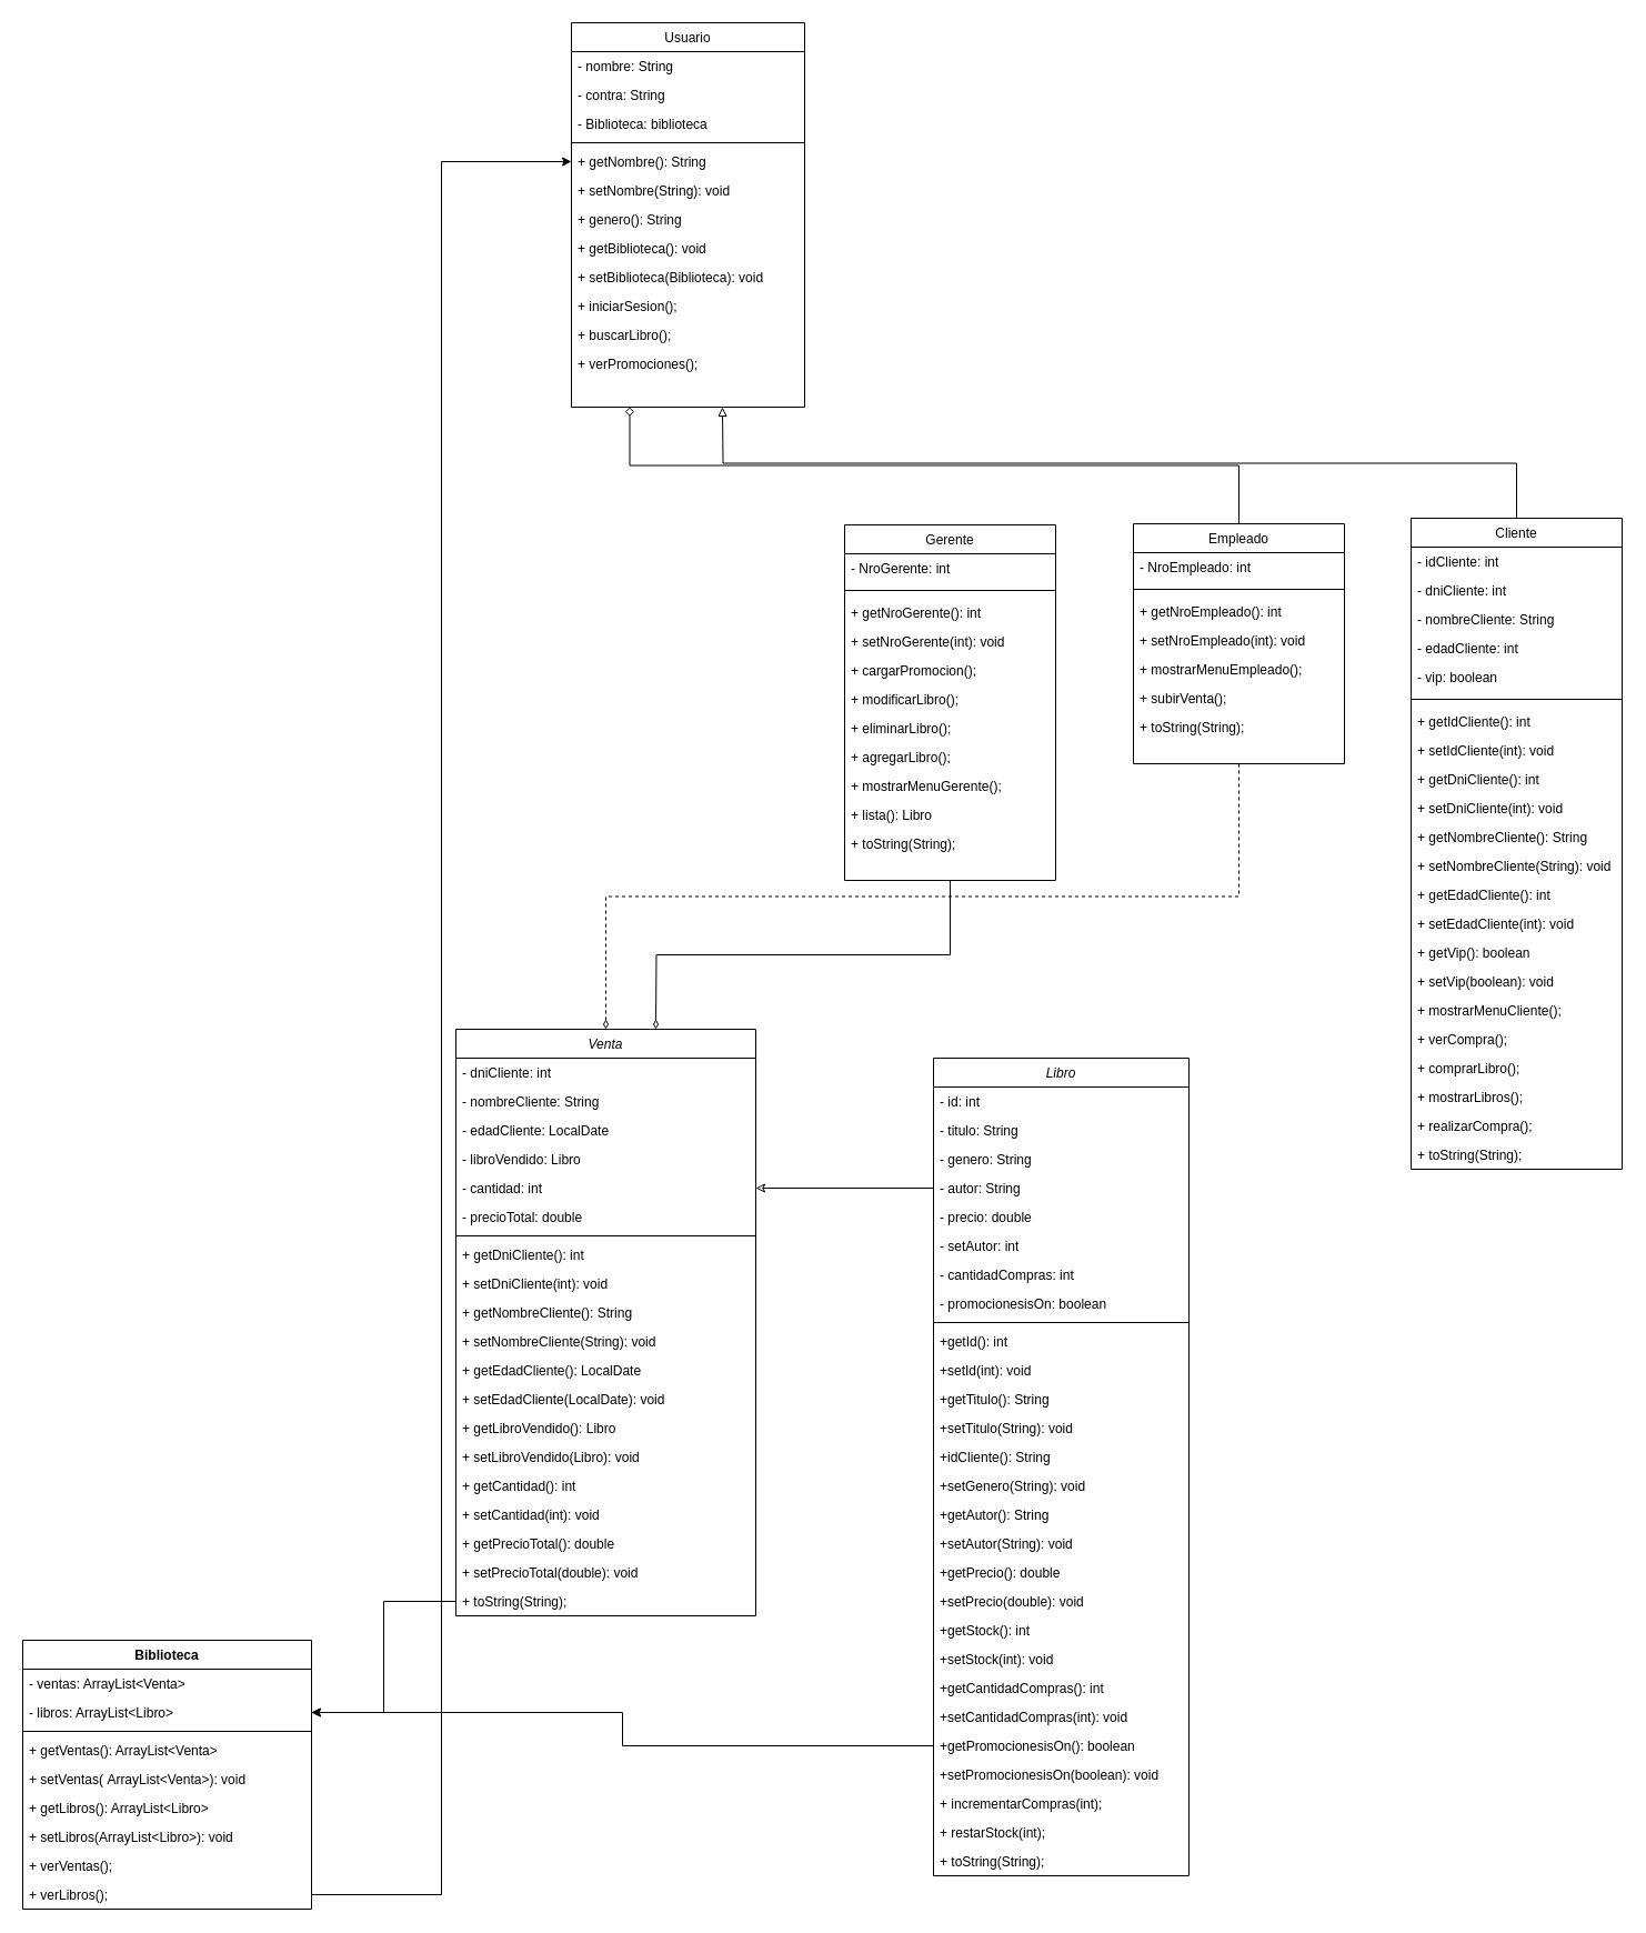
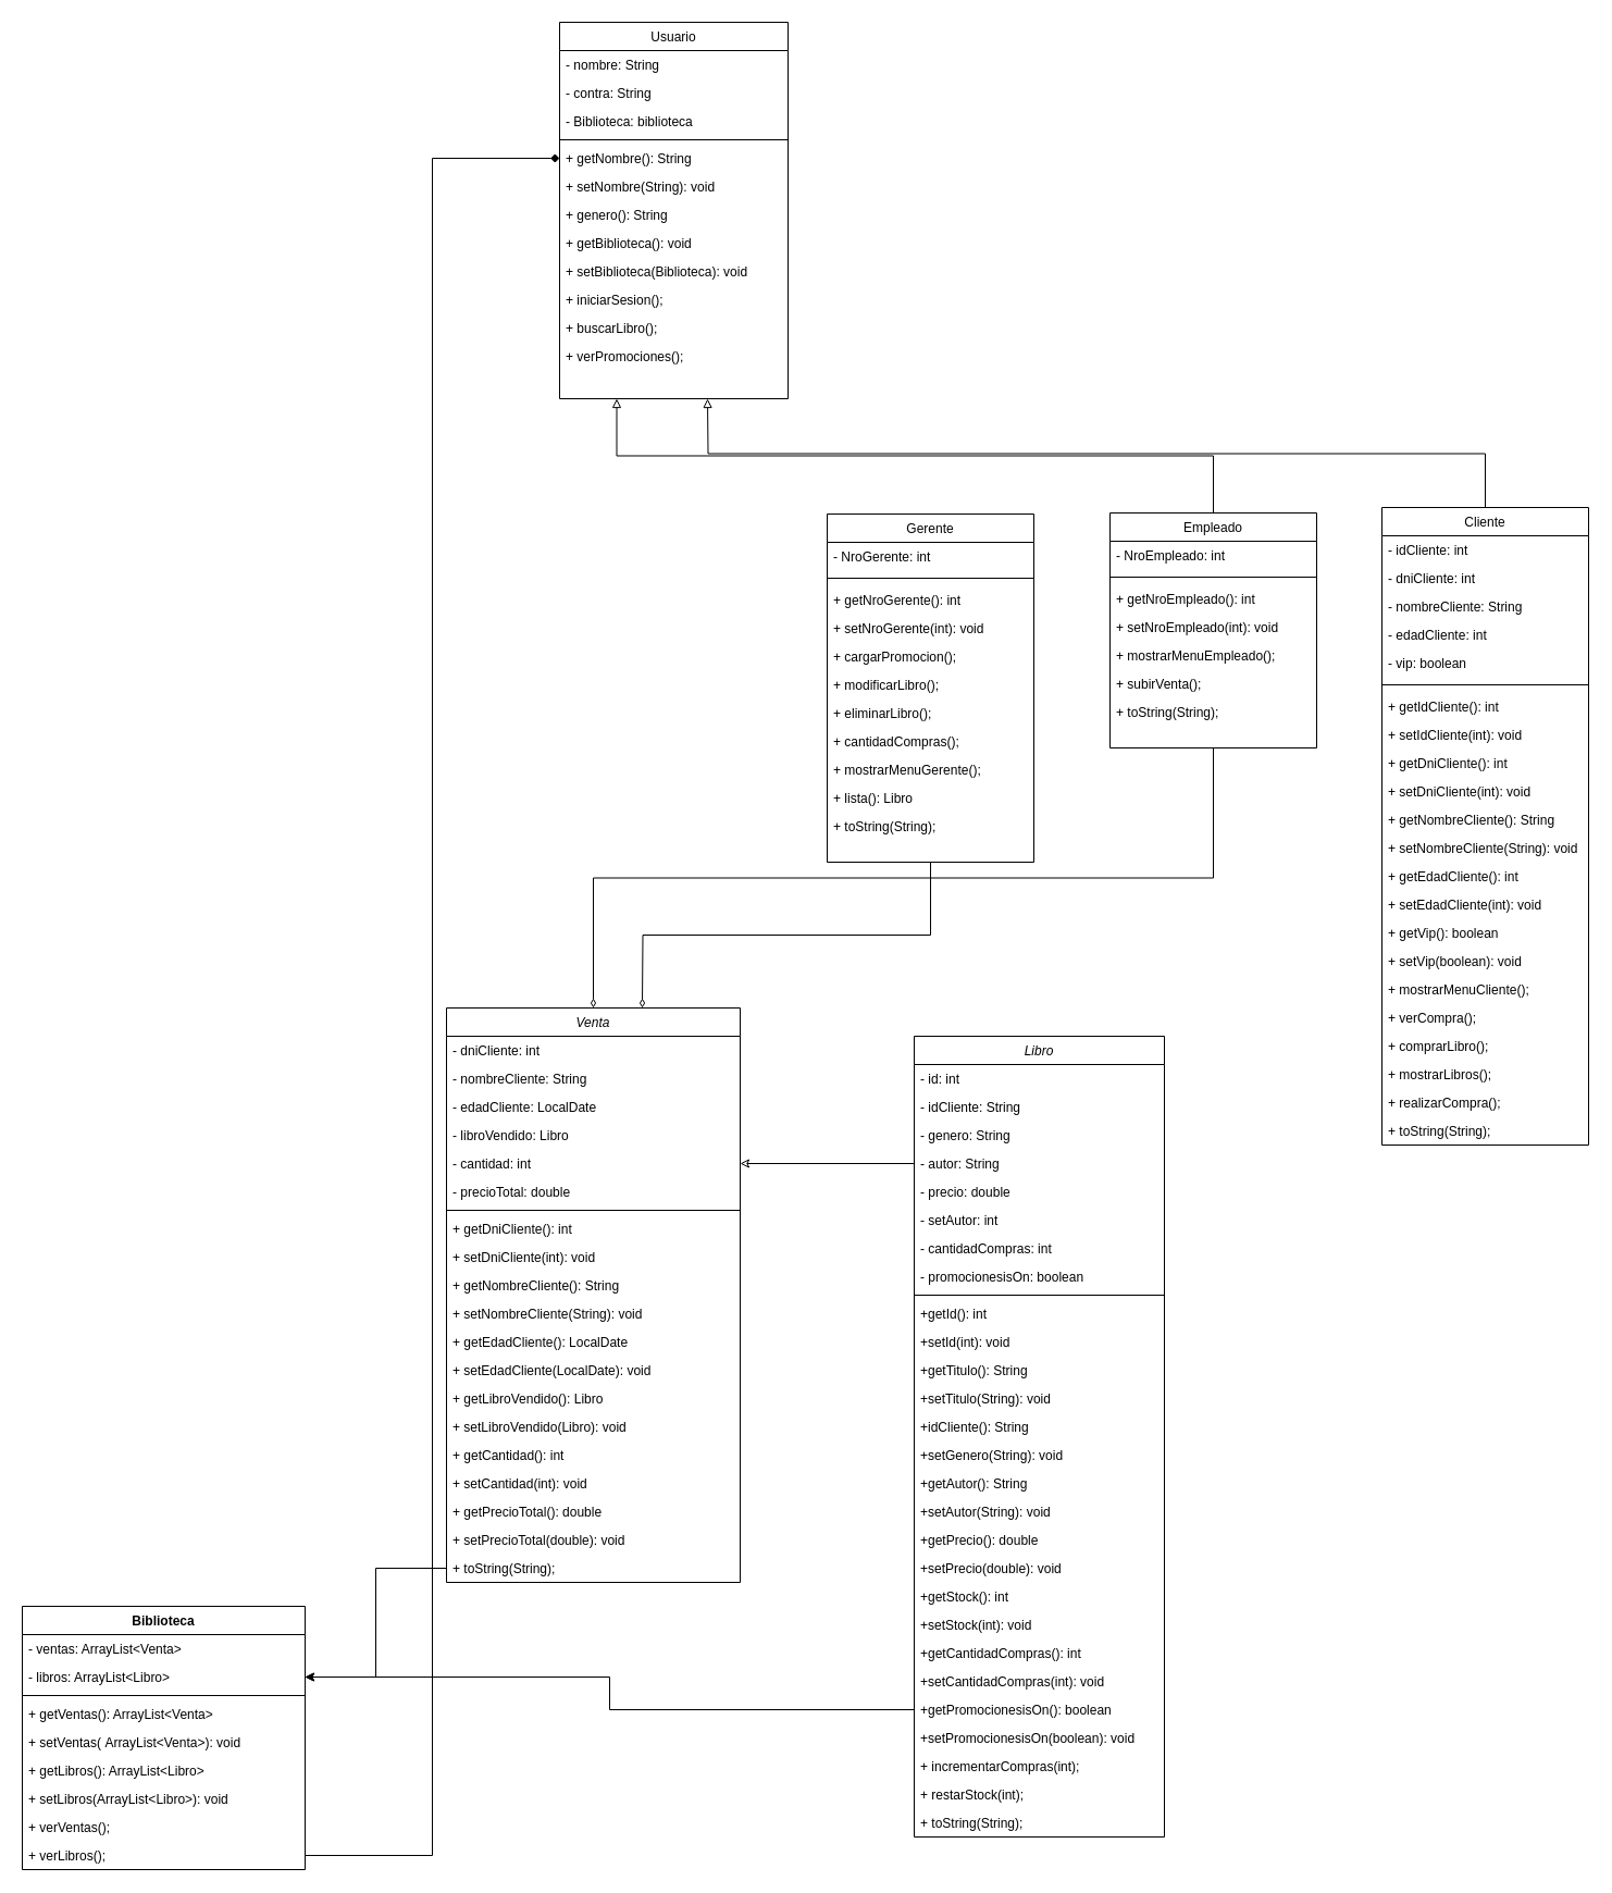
- <mxCell id="99" style="edgeStyle=orthogonalEdgeStyle;rounded=0;orthogonalLoop=1;jettySize=auto;html=1;exitX=1;exitY=0.5;exitDx=0;exitDy=0;entryX=0;entryY=0.5;entryDx=0;entryDy=0;" edge="1" parent="1" source="98" target="36"><mxGeometry relative="1" as="geometry" /></mxCell>
+ <mxCell id="99" style="edgeStyle=orthogonalEdgeStyle;rounded=0;orthogonalLoop=1;jettySize=auto;html=1;exitX=1;exitY=0.5;exitDx=0;exitDy=0;entryX=0;entryY=0.5;entryDx=0;entryDy=0;endArrow=diamond;" edge="1" parent="1" source="98" target="36"><mxGeometry relative="1" as="geometry" /></mxCell>
- <mxCell id="45" style="edgeStyle=orthogonalEdgeStyle;rounded=0;orthogonalLoop=1;jettySize=auto;html=1;exitX=0.5;exitY=0;exitDx=0;exitDy=0;entryX=0.25;entryY=1;entryDx=0;entryDy=0;endArrow=diamond;endFill=0;" edge="1" parent="1" source="46" target="31"><mxGeometry relative="1" as="geometry" /></mxCell>
+ <mxCell id="45" style="edgeStyle=orthogonalEdgeStyle;rounded=0;orthogonalLoop=1;jettySize=auto;html=1;exitX=0.5;exitY=0;exitDx=0;exitDy=0;entryX=0.25;entryY=1;entryDx=0;entryDy=0;endArrow=block;endFill=0;" edge="1" parent="1" source="46" target="31"><mxGeometry relative="1" as="geometry" /></mxCell>
- <mxCell id="63" value="+ agregarLibro();&#10;" style="text;align=left;verticalAlign=top;spacingLeft=4;spacingRight=4;overflow=hidden;rotatable=0;points=[[0,0.5],[1,0.5]];portConstraint=eastwest;" vertex="1" parent="55"><mxGeometry y="196" width="190" height="26" as="geometry" /></mxCell>
+ <mxCell id="63" value="+ cantidadCompras();&#10;" style="text;align=left;verticalAlign=top;spacingLeft=4;spacingRight=4;overflow=hidden;rotatable=0;points=[[0,0.5],[1,0.5]];portConstraint=eastwest;" vertex="1" parent="55"><mxGeometry y="196" width="190" height="26" as="geometry" /></mxCell>
- <mxCell id="44" style="edgeStyle=orthogonalEdgeStyle;rounded=0;orthogonalLoop=1;jettySize=auto;html=1;exitX=0.5;exitY=1;exitDx=0;exitDy=0;entryX=0.5;entryY=0;entryDx=0;entryDy=0;endArrow=diamondThin;endFill=0;dashed=1;" edge="1" parent="1" source="46" target="67"><mxGeometry relative="1" as="geometry" /></mxCell>
+ <mxCell id="44" style="edgeStyle=orthogonalEdgeStyle;rounded=0;orthogonalLoop=1;jettySize=auto;html=1;exitX=0.5;exitY=1;exitDx=0;exitDy=0;entryX=0.5;entryY=0;entryDx=0;entryDy=0;endArrow=diamondThin;endFill=0;" edge="1" parent="1" source="46" target="67"><mxGeometry relative="1" as="geometry" /></mxCell>
- <mxCell id="4" value="- titulo: String" style="text;align=left;verticalAlign=top;spacingLeft=4;spacingRight=4;overflow=hidden;rotatable=0;points=[[0,0.5],[1,0.5]];portConstraint=eastwest;" vertex="1" parent="2"><mxGeometry y="52" width="230" height="26" as="geometry" /></mxCell>
+ <mxCell id="4" value="- idCliente: String" style="text;align=left;verticalAlign=top;spacingLeft=4;spacingRight=4;overflow=hidden;rotatable=0;points=[[0,0.5],[1,0.5]];portConstraint=eastwest;" vertex="1" parent="2"><mxGeometry y="52" width="230" height="26" as="geometry" /></mxCell>
